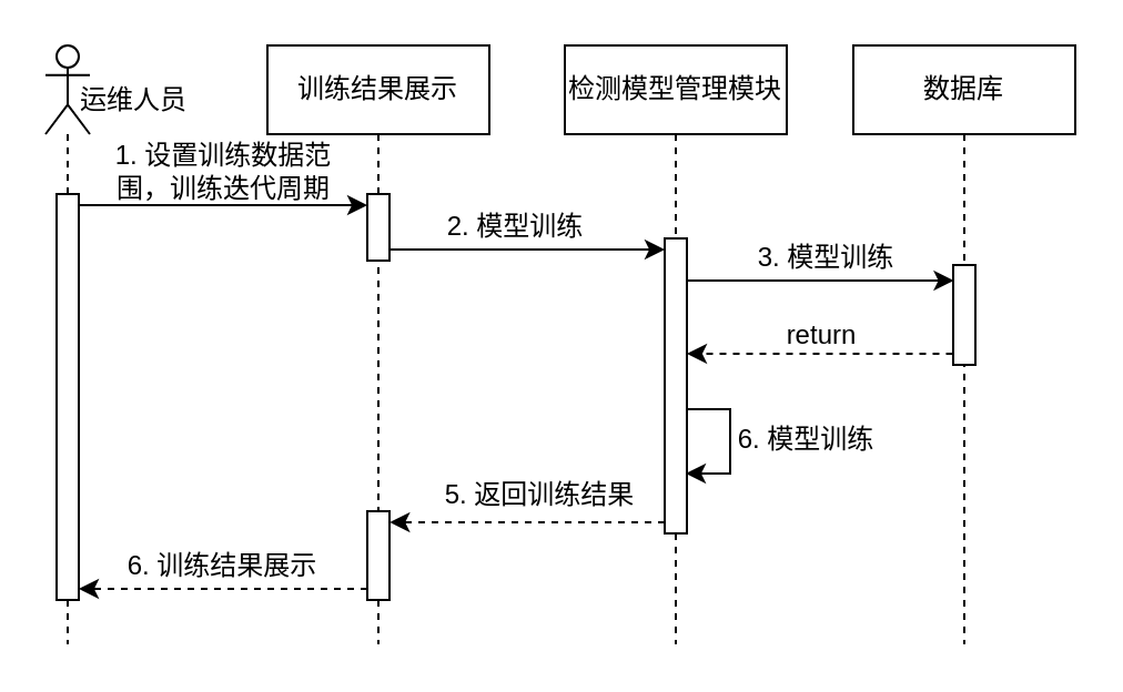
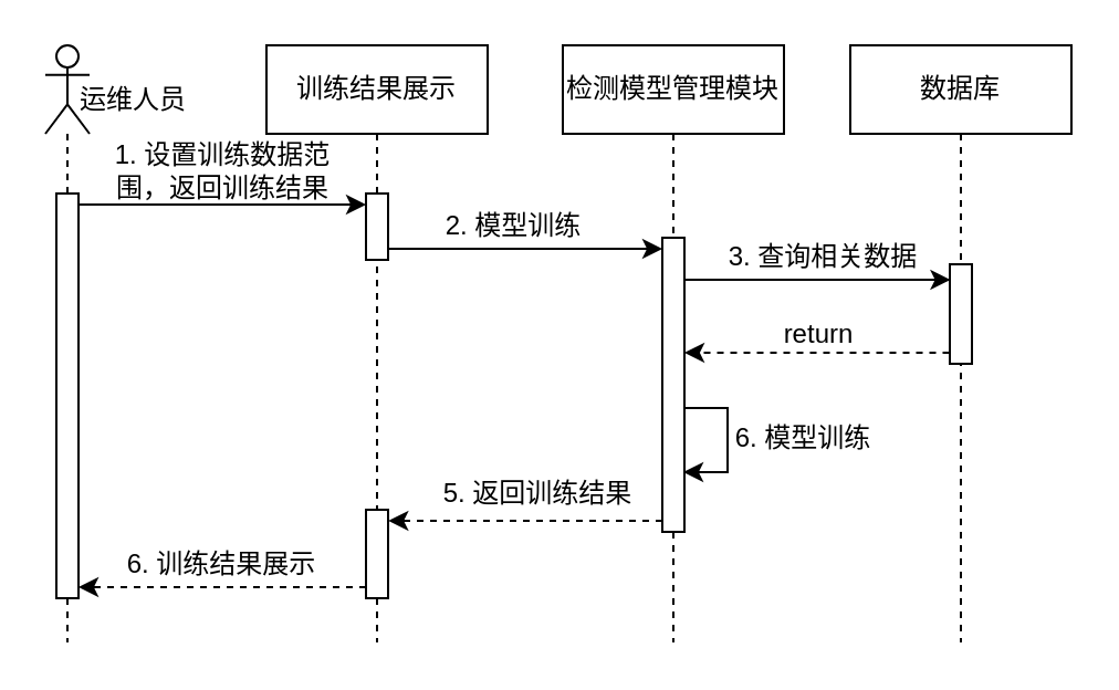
- <mxCell id="13" value="1. 设置训练数据范围，训练迭代周期" style="text;html=1;align=center;verticalAlign=middle;whiteSpace=wrap;rounded=0;" vertex="1" parent="1"><mxGeometry x="42.5" y="62" width="115" height="30" as="geometry" /></mxCell>
+ <mxCell id="13" value="1. 设置训练数据范围，返回训练结果" style="text;html=1;align=center;verticalAlign=middle;whiteSpace=wrap;rounded=0;" vertex="1" parent="1"><mxGeometry x="42.5" y="62" width="115" height="30" as="geometry" /></mxCell>
- <mxCell id="17" value="3. 模型训练" style="text;html=1;align=center;verticalAlign=middle;whiteSpace=wrap;rounded=0;" vertex="1" parent="1"><mxGeometry x="323.75" y="101" width="96.25" height="30" as="geometry" /></mxCell>
+ <mxCell id="17" value="3. 查询相关数据" style="text;html=1;align=center;verticalAlign=middle;whiteSpace=wrap;rounded=0;" vertex="1" parent="1"><mxGeometry x="323.75" y="101" width="96.25" height="30" as="geometry" /></mxCell>
